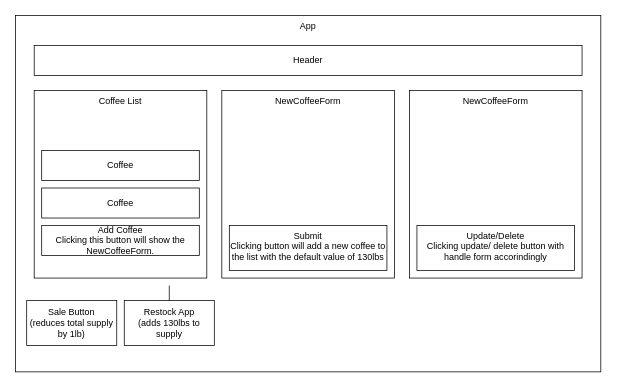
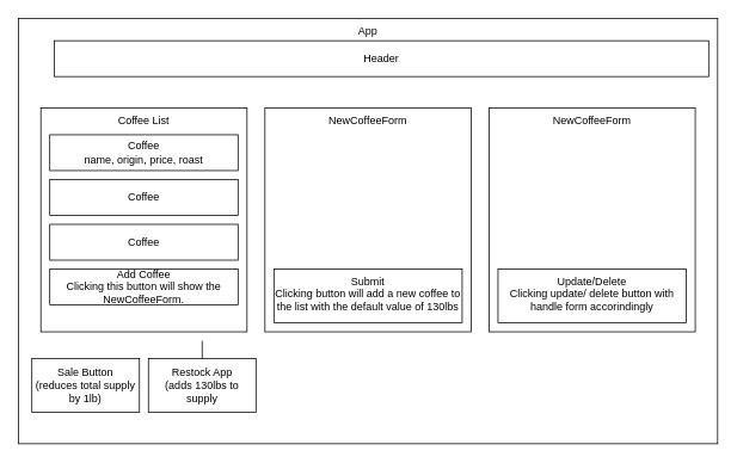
- <mxCell id="3" value="Header" style="rounded=0;whiteSpace=wrap;html=1;" vertex="1" parent="1"><mxGeometry x="45" y="60" width="730" height="40" as="geometry" /></mxCell>
+ <mxCell id="3" value="Header" style="rounded=0;whiteSpace=wrap;html=1;" vertex="1" parent="1"><mxGeometry x="60" y="45" width="730" height="40" as="geometry" /></mxCell>
+ <mxCell id="5" value="Coffee&lt;br&gt;name, origin, price, roast" style="rounded=0;whiteSpace=wrap;html=1;" vertex="1" parent="1"><mxGeometry x="55" y="150" width="210" height="40" as="geometry" /></mxCell>
